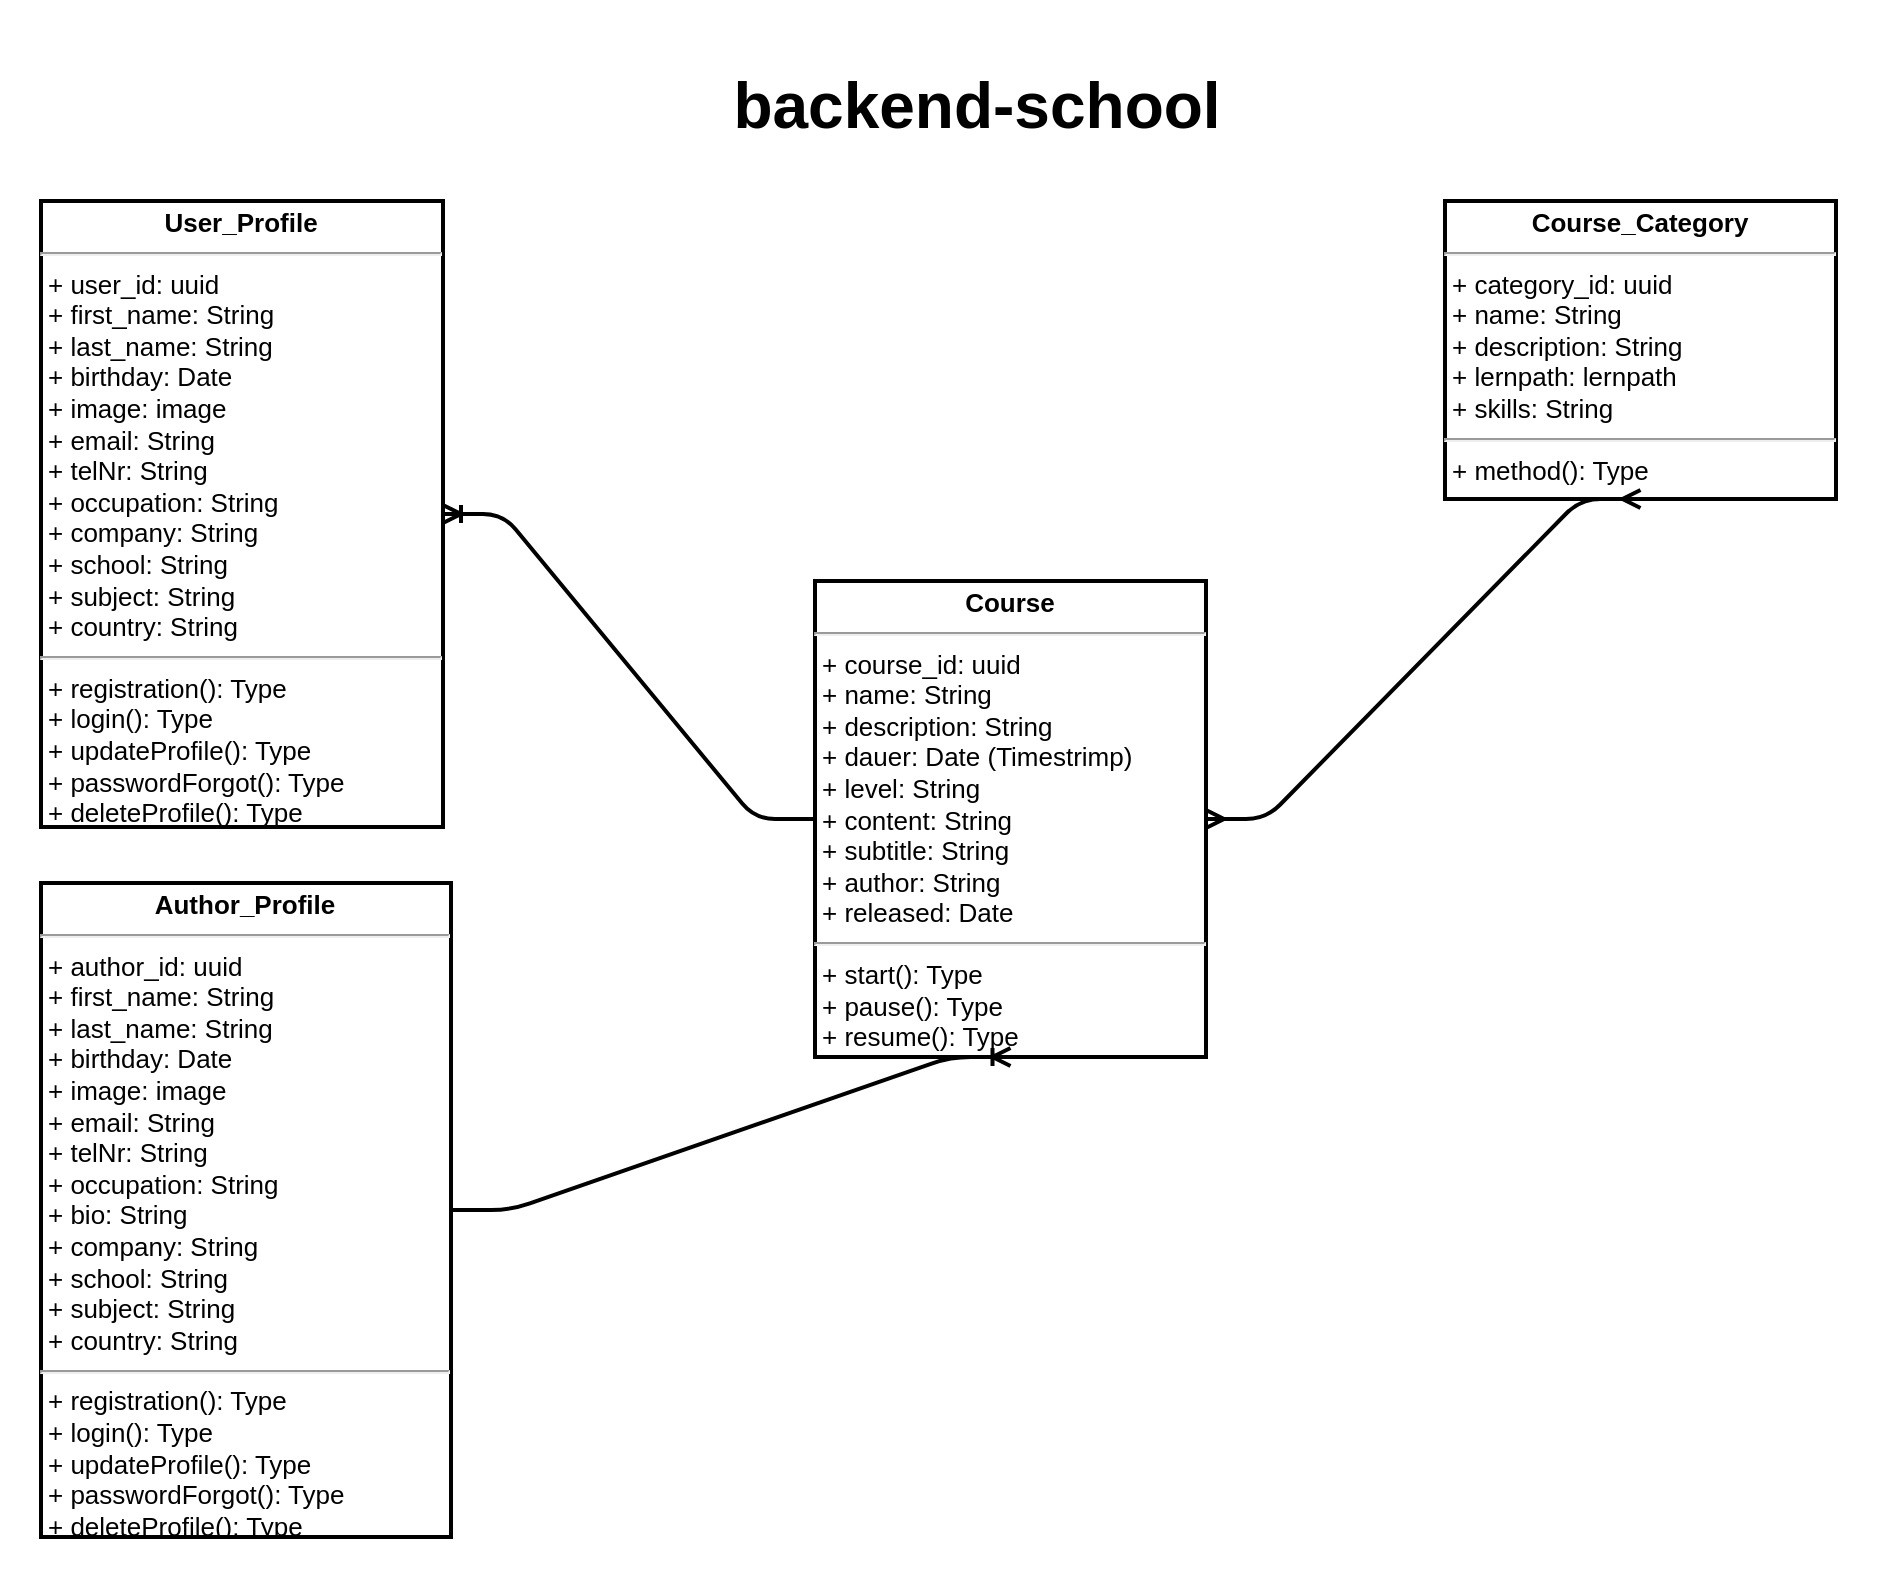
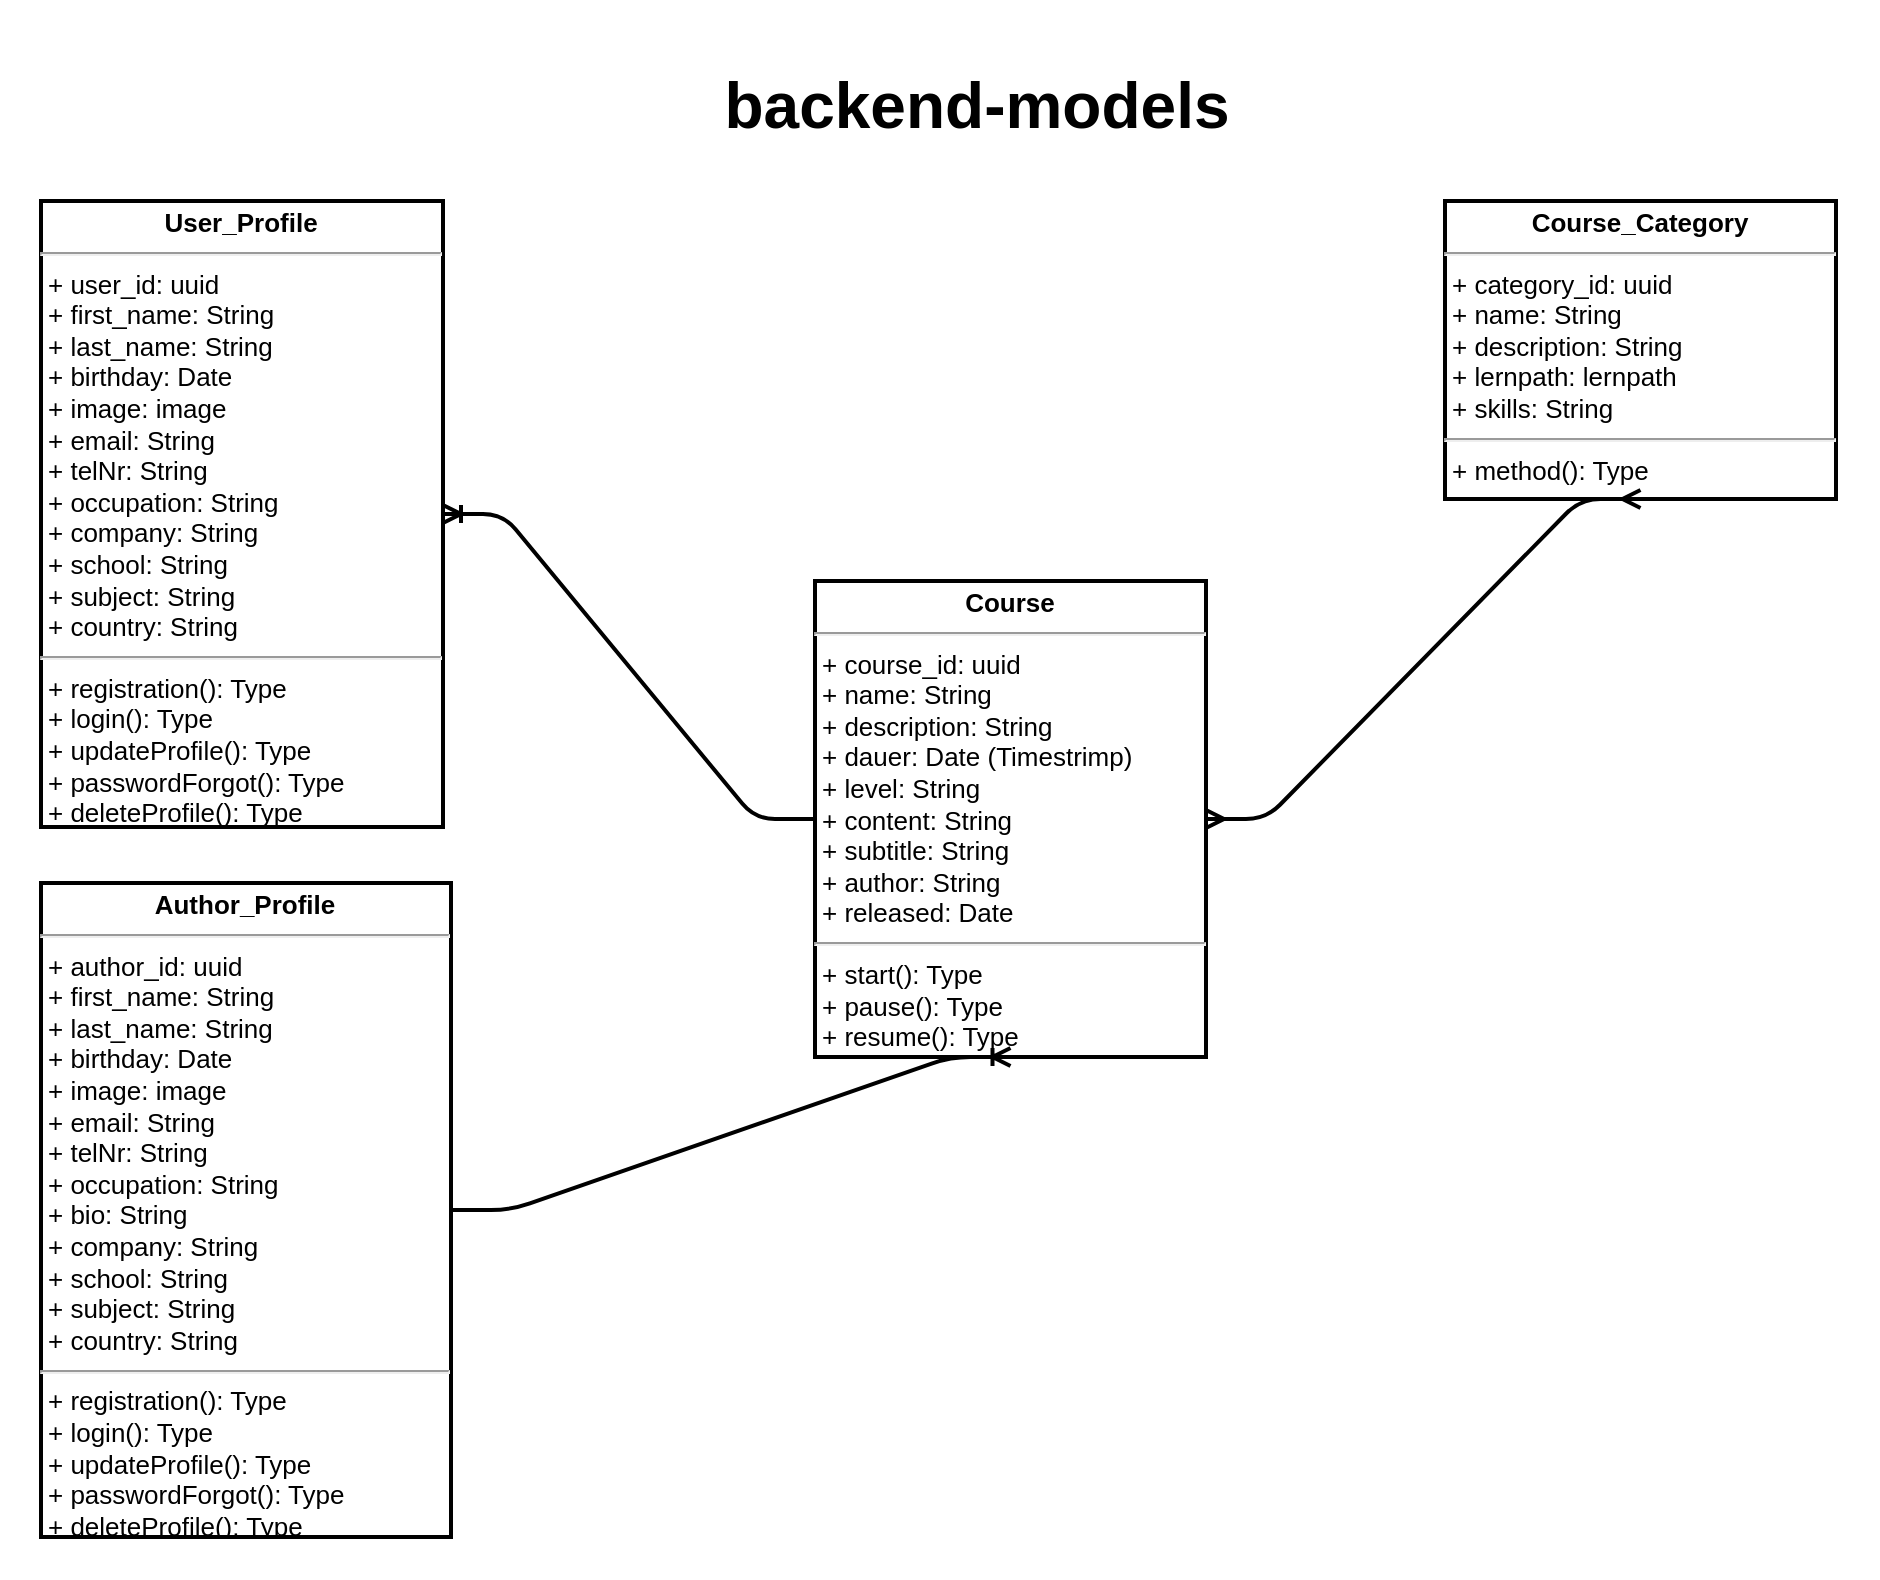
- <mxCell id="6" value="backend-school" style="text;html=1;strokeColor=none;fillColor=none;align=center;verticalAlign=middle;whiteSpace=wrap;rounded=0;fontStyle=1;fontSize=32;" parent="1" vertex="1"><mxGeometry x="312" y="20" width="353" height="65" as="geometry" /></mxCell>
+ <mxCell id="6" value="backend-models" style="text;html=1;strokeColor=none;fillColor=none;align=center;verticalAlign=middle;whiteSpace=wrap;rounded=0;fontStyle=1;fontSize=32;" parent="1" vertex="1"><mxGeometry x="312" y="20" width="353" height="65" as="geometry" /></mxCell>
